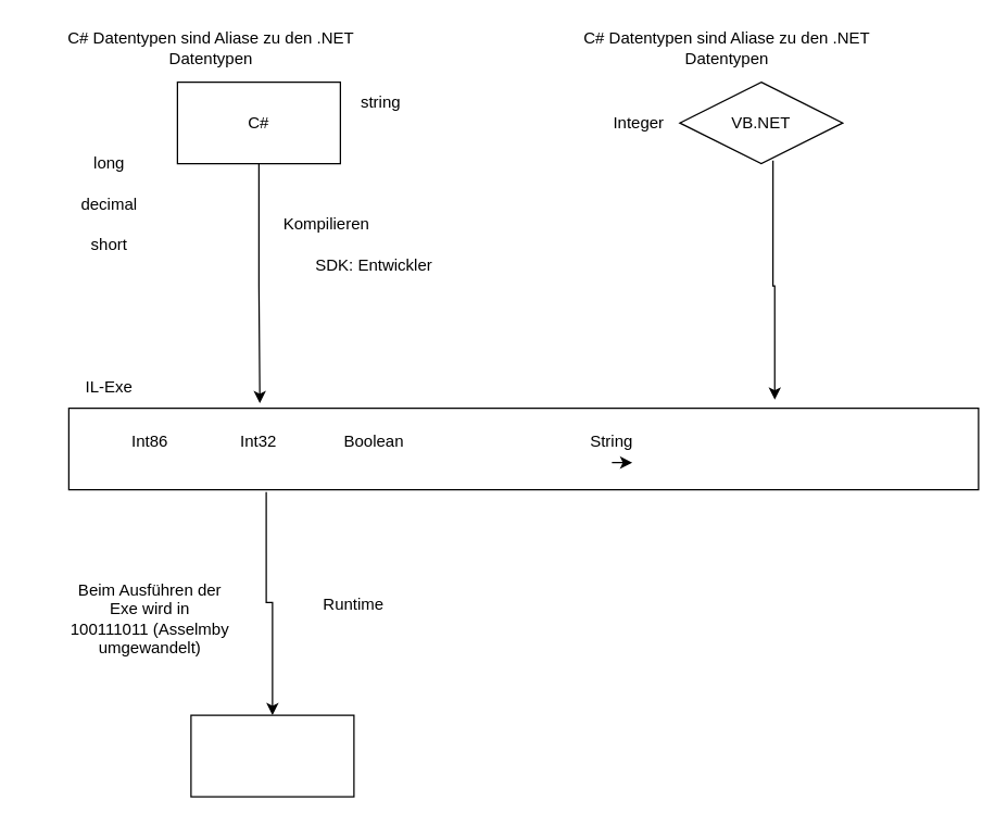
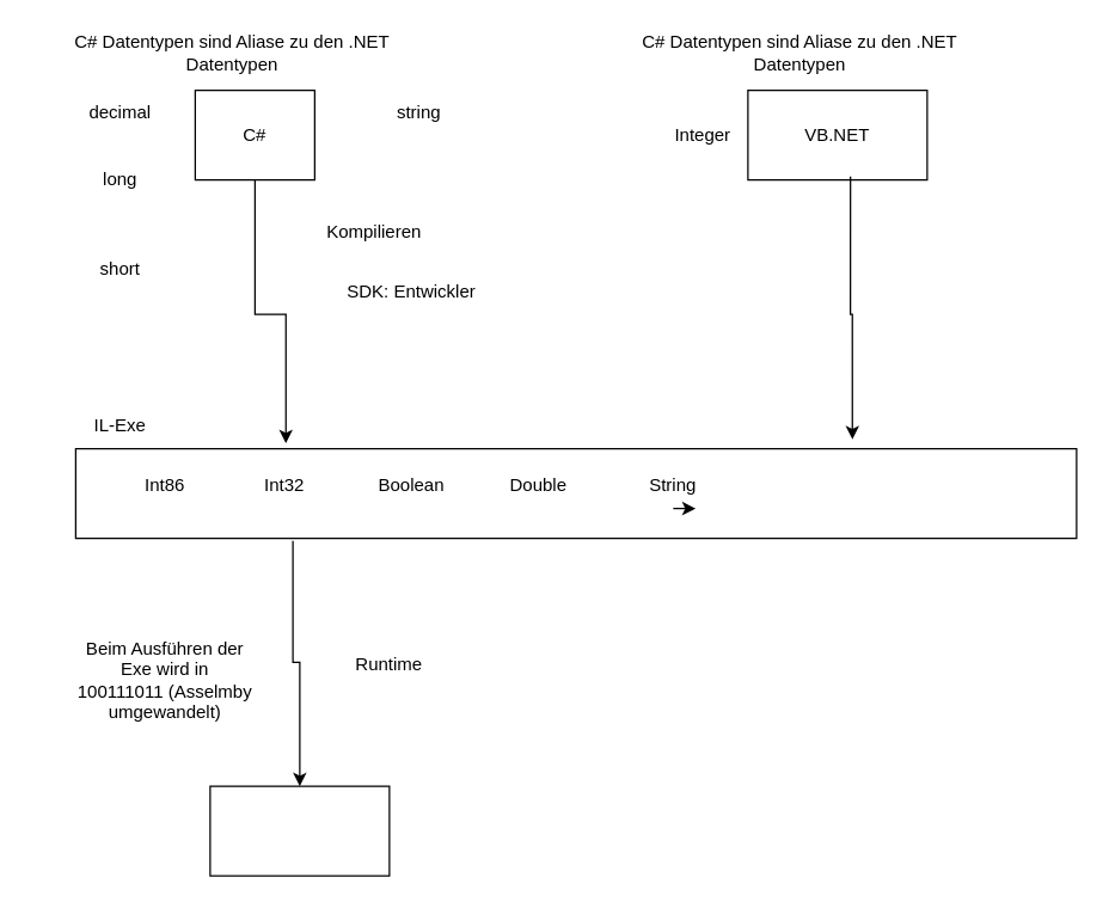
- <mxCell id="2" value="C#" style="rounded=0;whiteSpace=wrap;html=1;" vertex="1" parent="1"><mxGeometry x="130" y="60" width="120" height="60" as="geometry" /></mxCell>
+ <mxCell id="2" value="C#" style="rounded=0;whiteSpace=wrap;html=1;" vertex="1" parent="1"><mxGeometry x="130" y="60" width="80" height="60" as="geometry" /></mxCell>
- <mxCell id="3" value="VB.NET" style="rhombus;whiteSpace=wrap;html=1;" vertex="1" parent="1"><mxGeometry x="500" y="60" width="120" height="60" as="geometry" /></mxCell>
+ <mxCell id="3" value="VB.NET" style="rounded=0;whiteSpace=wrap;html=1;" vertex="1" parent="1"><mxGeometry x="500" y="60" width="120" height="60" as="geometry" /></mxCell>
- <mxCell id="19" value="decimal" style="text;html=1;strokeColor=none;fillColor=none;align=center;verticalAlign=middle;whiteSpace=wrap;rounded=0;" vertex="1" parent="1"><mxGeometry x="50" y="135" width="60" height="30" as="geometry" /></mxCell>
+ <mxCell id="19" value="decimal" style="text;html=1;strokeColor=none;fillColor=none;align=center;verticalAlign=middle;whiteSpace=wrap;rounded=0;" vertex="1" parent="1"><mxGeometry x="50" y="60" width="60" height="30" as="geometry" /></mxCell>
- <mxCell id="6" value="Kompilieren" style="text;html=1;strokeColor=none;fillColor=none;align=center;verticalAlign=middle;whiteSpace=wrap;rounded=0;" vertex="1" parent="1"><mxGeometry x="210" y="150" width="60" height="30" as="geometry" /></mxCell>
+ <mxCell id="6" value="Kompilieren" style="text;html=1;strokeColor=none;fillColor=none;align=center;verticalAlign=middle;whiteSpace=wrap;rounded=0;" vertex="1" parent="1"><mxGeometry x="220" y="140" width="60" height="30" as="geometry" /></mxCell>
+ <mxCell id="17" value="Double" style="text;html=1;strokeColor=none;fillColor=none;align=center;verticalAlign=middle;whiteSpace=wrap;rounded=0;" vertex="1" parent="1"><mxGeometry x="330" y="310" width="60" height="30" as="geometry" /></mxCell>
